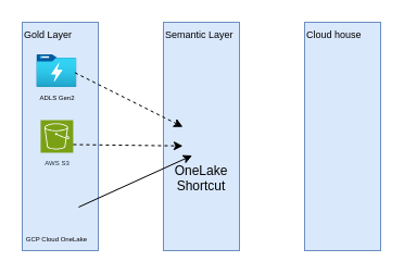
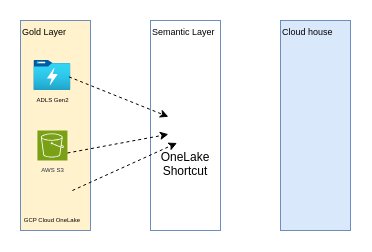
- <mxCell id="2" value="Gold Layer" style="rounded=0;whiteSpace=wrap;html=1;fillColor=#dae8fc;strokeColor=#6c8ebf;verticalAlign=top;align=left;fontSize=9;" vertex="1" parent="1"><mxGeometry x="20" y="20" width="70" height="210" as="geometry" /></mxCell>
+ <mxCell id="2" value="Gold Layer" style="rounded=0;whiteSpace=wrap;html=1;fillColor=#fff2cc;strokeColor=#6c8ebf;verticalAlign=top;align=left;fontSize=9;" vertex="1" parent="1"><mxGeometry x="20" y="20" width="70" height="210" as="geometry" /></mxCell>
- <mxCell id="6" value="Semantic Layer" style="rounded=0;whiteSpace=wrap;html=1;fillColor=#dae8fc;strokeColor=#6c8ebf;verticalAlign=top;align=left;fontSize=9;" vertex="1" parent="1"><mxGeometry x="150" y="20" width="70" height="210" as="geometry" /></mxCell>
+ <mxCell id="6" value="Semantic Layer" style="rounded=0;whiteSpace=wrap;html=1;fillColor=#ffffff;strokeColor=#6c8ebf;verticalAlign=top;align=left;fontSize=9;" vertex="1" parent="1"><mxGeometry x="150" y="20" width="70" height="210" as="geometry" /></mxCell>
- <mxCell id="3" value="ADLS Gen2" style="image;aspect=fixed;html=1;points=[];align=center;fontSize=6;image=img/lib/azure2/storage/Data_Lake_Storage_Gen1.svg;labelBackgroundColor=none;" vertex="1" parent="1"><mxGeometry x="33.46" y="50" width="36.92" height="30" as="geometry" /></mxCell>
+ <mxCell id="3" value="ADLS Gen2" style="image;aspect=fixed;html=1;points=[];align=center;fontSize=6;image=img/lib/azure2/storage/Data_Lake_Storage_Gen1.svg;labelBackgroundColor=none;" vertex="1" parent="1"><mxGeometry x="33.46" y="60" width="36.92" height="30" as="geometry" /></mxCell>
- <mxCell id="4" value="AWS S3" style="sketch=0;points=[[0,0,0],[0.25,0,0],[0.5,0,0],[0.75,0,0],[1,0,0],[0,1,0],[0.25,1,0],[0.5,1,0],[0.75,1,0],[1,1,0],[0,0.25,0],[0,0.5,0],[0,0.75,0],[1,0.25,0],[1,0.5,0],[1,0.75,0]];outlineConnect=0;fontColor=#232F3E;fillColor=#7AA116;strokeColor=#ffffff;dashed=0;verticalLabelPosition=bottom;verticalAlign=top;align=center;html=1;fontSize=6;fontStyle=0;aspect=fixed;shape=mxgraph.aws4.resourceIcon;resIcon=mxgraph.aws4.s3;" vertex="1" parent="1"><mxGeometry x="36.92" y="110" width="30" height="30" as="geometry" /></mxCell>
+ <mxCell id="4" value="AWS S3" style="sketch=0;points=[[0,0,0],[0.25,0,0],[0.5,0,0],[0.75,0,0],[1,0,0],[0,1,0],[0.25,1,0],[0.5,1,0],[0.75,1,0],[1,1,0],[0,0.25,0],[0,0.5,0],[0,0.75,0],[1,0.25,0],[1,0.5,0],[1,0.75,0]];outlineConnect=0;fontColor=#232F3E;fillColor=#7AA116;strokeColor=#ffffff;dashed=0;verticalLabelPosition=bottom;verticalAlign=top;align=center;html=1;fontSize=6;fontStyle=0;aspect=fixed;shape=mxgraph.aws4.resourceIcon;resIcon=mxgraph.aws4.s3;" vertex="1" parent="1"><mxGeometry x="36.92" y="130" width="30" height="30" as="geometry" /></mxCell>
- <mxCell id="10" value="" style="endArrow=classic;html=1;rounded=0;exitX=1;exitY=0.5;exitDx=0;exitDy=0;entryX=0.25;entryY=1;entryDx=0;entryDy=0;dashed=0;" edge="1" parent="1" source="5" target="7"><mxGeometry width="50" height="50" relative="1" as="geometry"><mxPoint x="270" y="220" as="sourcePoint" /><mxPoint x="320" y="170" as="targetPoint" /></mxGeometry></mxCell>
+ <mxCell id="10" value="" style="endArrow=classic;html=1;rounded=0;exitX=1;exitY=0.5;exitDx=0;exitDy=0;entryX=0.25;entryY=1;entryDx=0;entryDy=0;dashed=1;" edge="1" parent="1" source="5" target="7"><mxGeometry width="50" height="50" relative="1" as="geometry"><mxPoint x="270" y="220" as="sourcePoint" /><mxPoint x="320" y="170" as="targetPoint" /></mxGeometry></mxCell>
